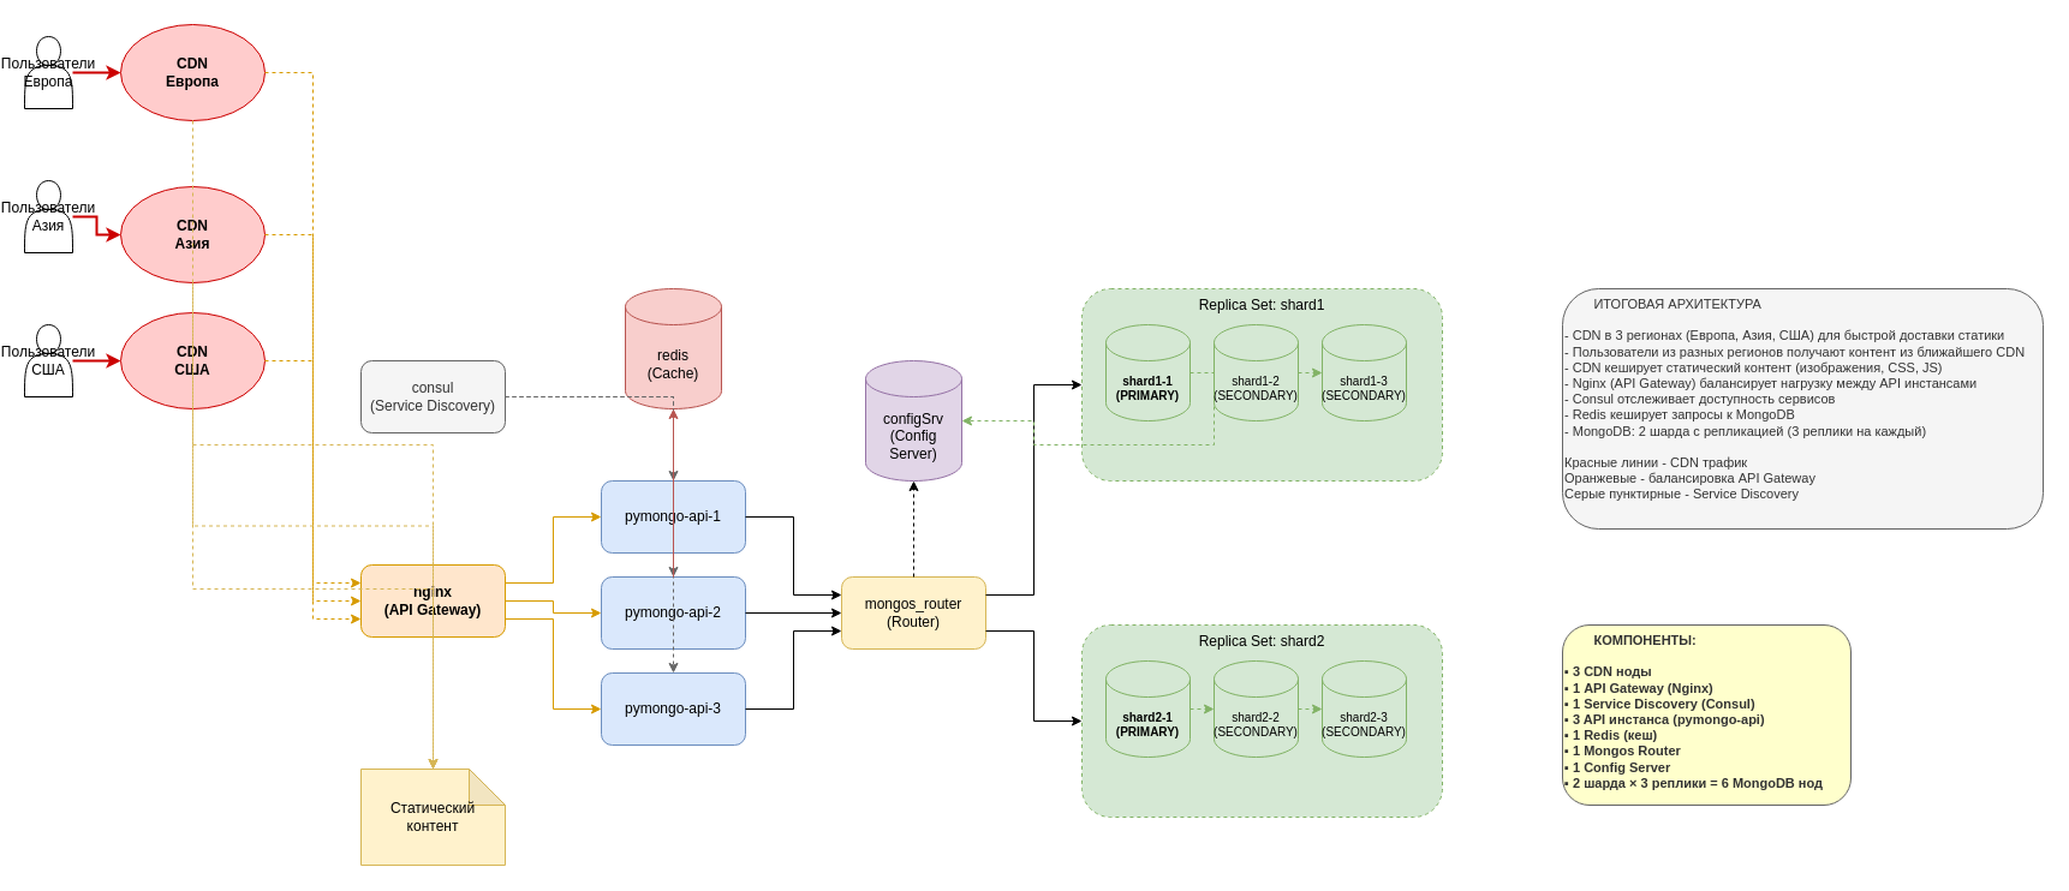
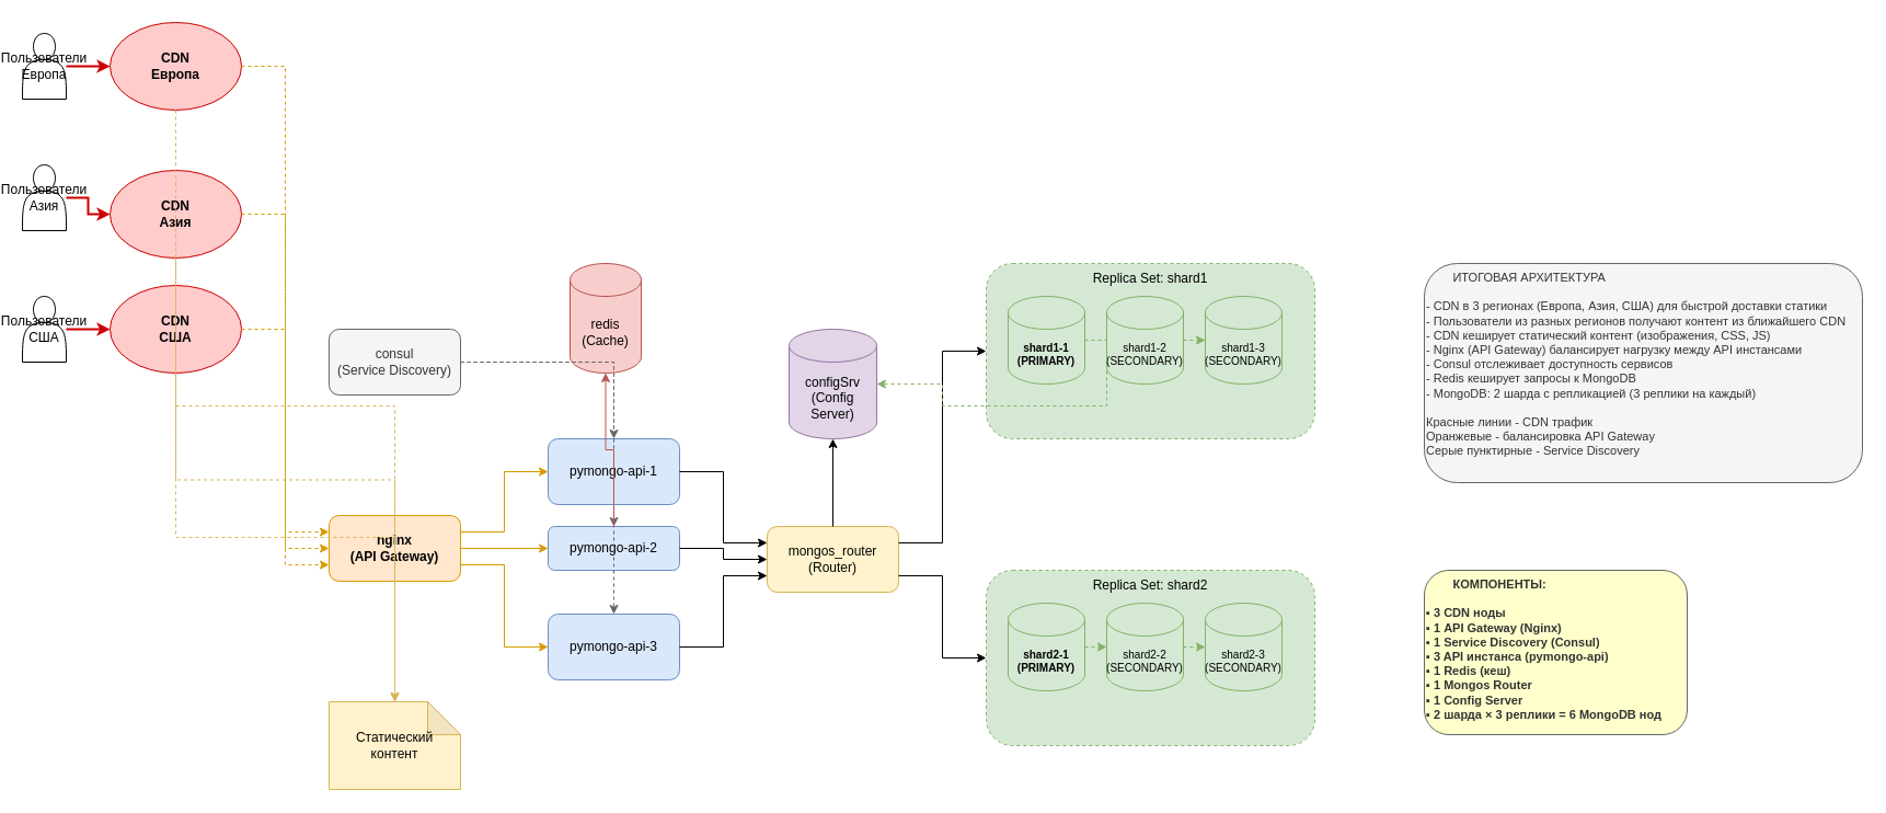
- <mxCell id="13" value="redis&#10;(Cache)" style="shape=cylinder3;whiteSpace=wrap;html=1;boundedLbl=1;backgroundOutline=1;size=15;fillColor=#f8cecc;strokeColor=#b85450;" parent="1" vertex="1"><mxGeometry x="520" y="240" width="80" height="100" as="geometry" /></mxCell>
+ <mxCell id="13" value="redis&#10;(Cache)" style="shape=cylinder3;whiteSpace=wrap;html=1;boundedLbl=1;backgroundOutline=1;size=15;fillColor=#f8cecc;strokeColor=#b85450;" parent="1" vertex="1"><mxGeometry x="520" y="240" width="65" height="100" as="geometry" /></mxCell>
- <mxCell id="44" style="edgeStyle=orthogonalEdgeStyle;rounded=0;orthogonalLoop=1;jettySize=auto;html=1;exitX=0.5;exitY=0;exitDx=0;exitDy=0;entryX=0.5;entryY=1;entryDx=0;entryDy=0;entryPerimeter=0;endArrow=classic;endFill=1;dashed=1;" parent="1" source="14" target="15" edge="1"><mxGeometry relative="1" as="geometry" /></mxCell>
+ <mxCell id="44" style="edgeStyle=orthogonalEdgeStyle;rounded=0;orthogonalLoop=1;jettySize=auto;html=1;exitX=0.5;exitY=0;exitDx=0;exitDy=0;entryX=0.5;entryY=1;entryDx=0;entryDy=0;entryPerimeter=0;endArrow=classic;endFill=1;dashed=0;" parent="1" source="14" target="15" edge="1"><mxGeometry relative="1" as="geometry" /></mxCell>
- <mxCell id="11" value="pymongo-api-2" style="rounded=1;whiteSpace=wrap;html=1;fillColor=#dae8fc;strokeColor=#6c8ebf;" parent="1" vertex="1"><mxGeometry x="500" y="480" width="120" height="60" as="geometry" /></mxCell>
+ <mxCell id="11" value="pymongo-api-2" style="rounded=1;whiteSpace=wrap;html=1;fillColor=#dae8fc;strokeColor=#6c8ebf;" parent="1" vertex="1"><mxGeometry x="500" y="480" width="120" height="40" as="geometry" /></mxCell>
